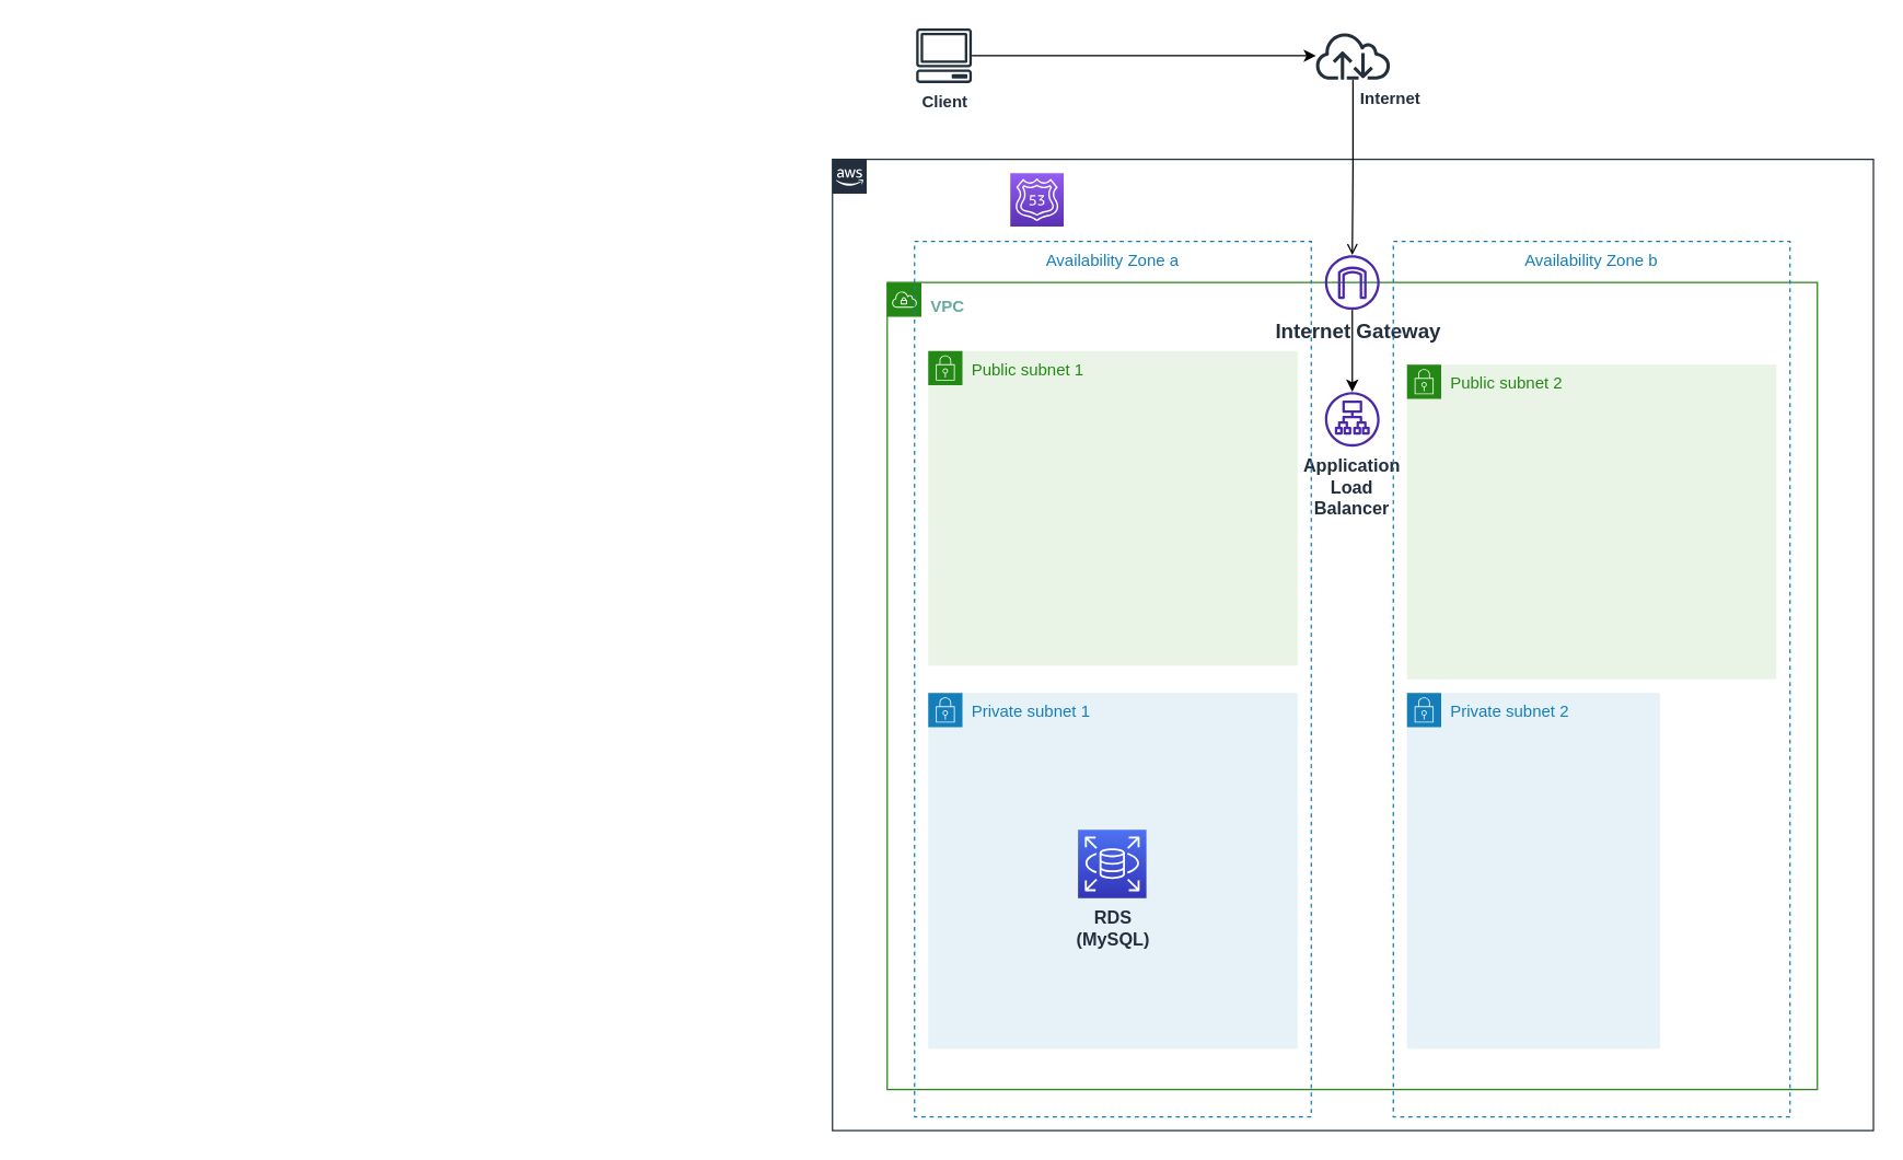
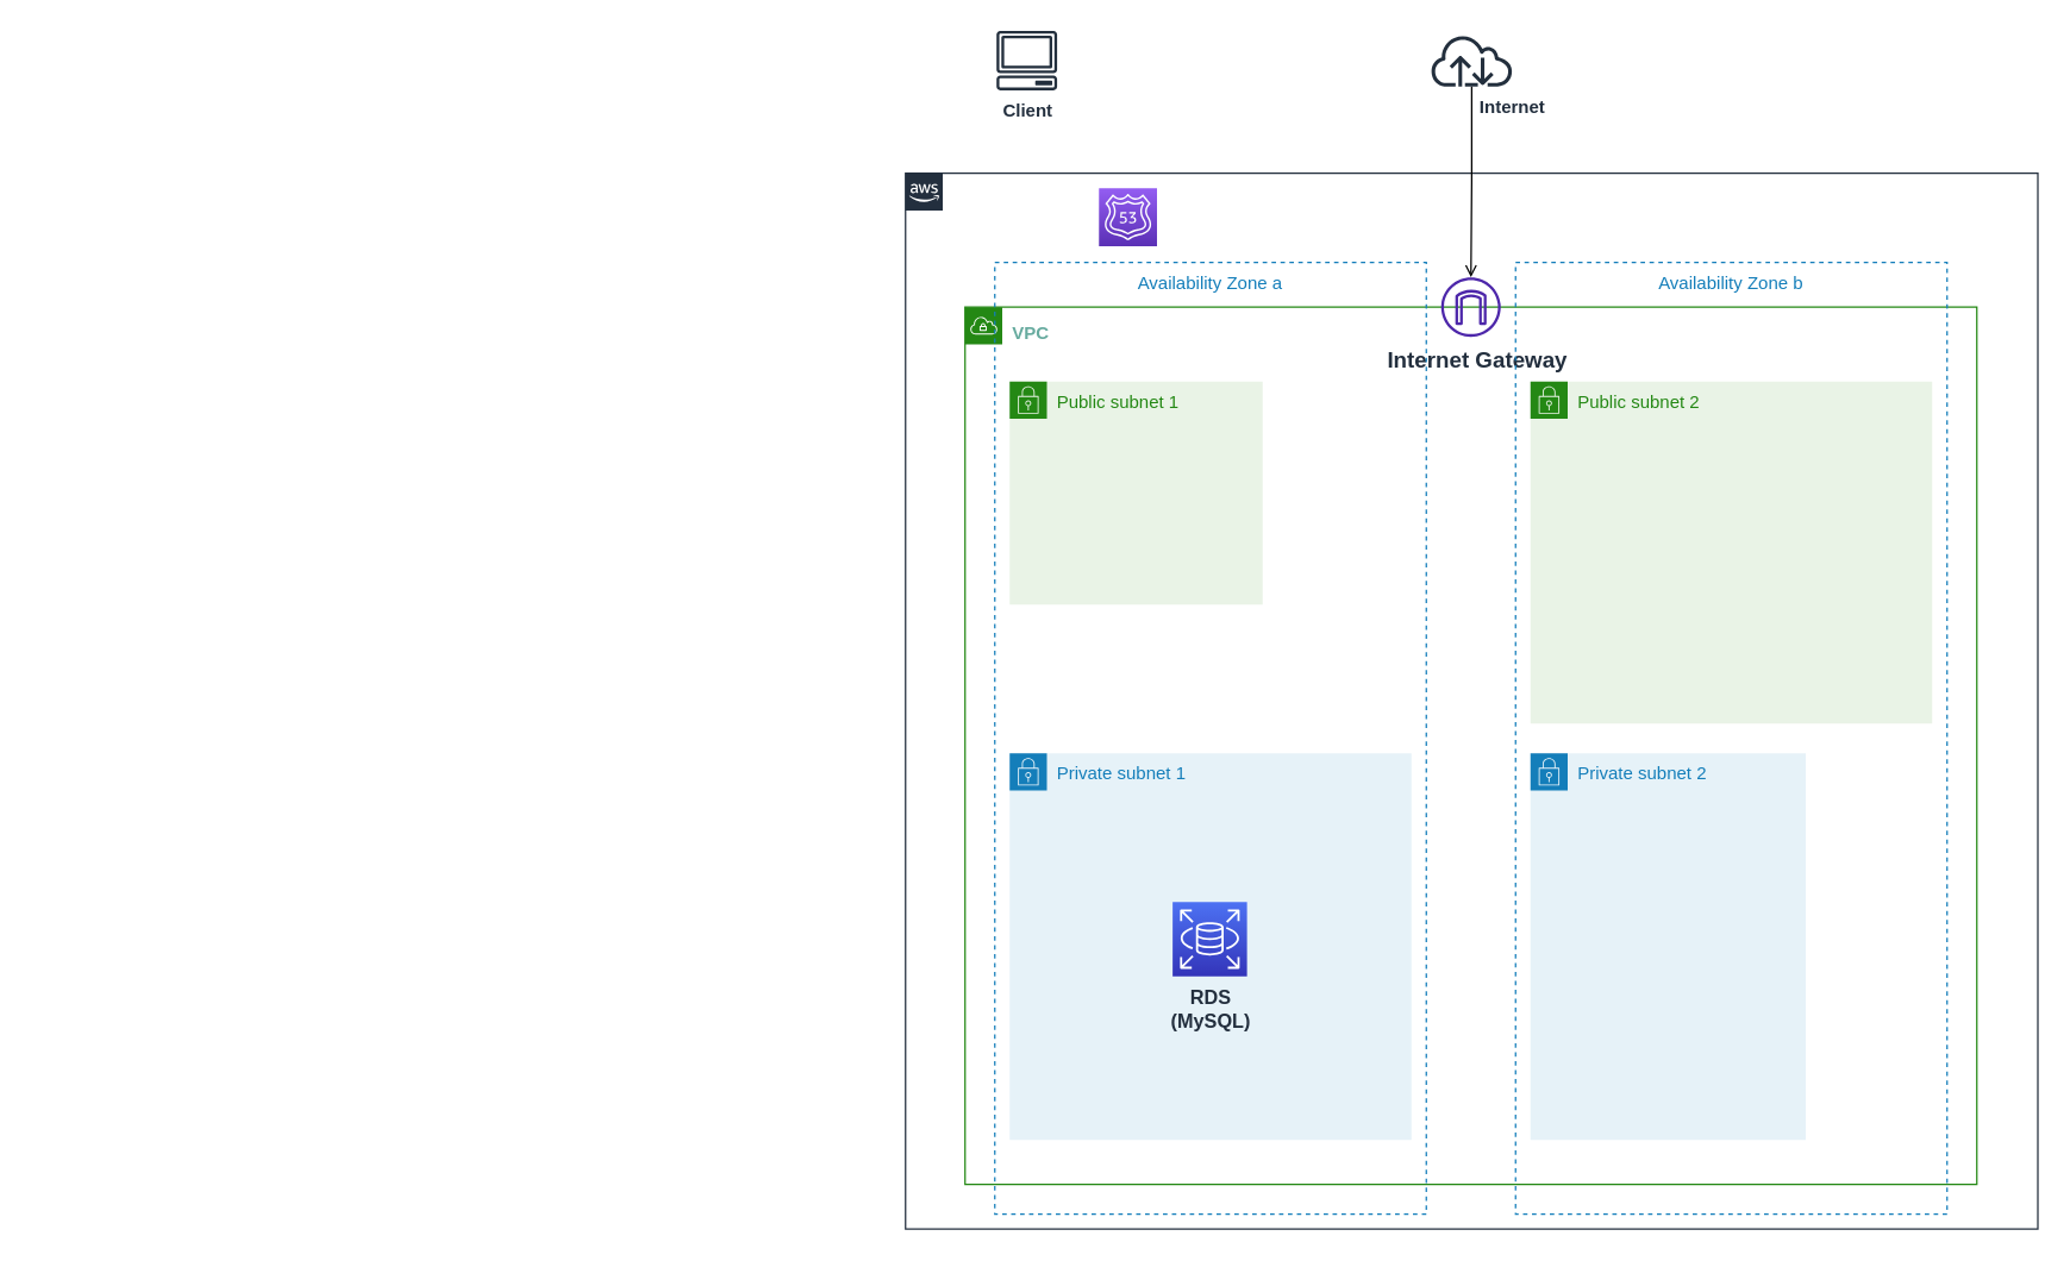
- <mxCell id="15" style="edgeStyle=orthogonalEdgeStyle;rounded=0;orthogonalLoop=1;jettySize=auto;html=1;" edge="1" parent="1" source="16" target="18"><mxGeometry relative="1" as="geometry" /></mxCell>
- <mxCell id="4" style="edgeStyle=orthogonalEdgeStyle;rounded=0;orthogonalLoop=1;jettySize=auto;html=1;" edge="1" parent="3" source="5" target="6"><mxGeometry relative="1" as="geometry" /></mxCell>
- <mxCell id="6" value="Application&lt;br style=&quot;&quot;&gt;Load Balancer" style="sketch=0;outlineConnect=0;fontColor=#232F3E;gradientColor=none;fillColor=#4D27AA;strokeColor=none;dashed=0;verticalLabelPosition=bottom;verticalAlign=top;align=center;html=1;fontSize=13;fontStyle=1;aspect=fixed;pointerEvents=1;shape=mxgraph.aws4.application_load_balancer;horizontal=1;whiteSpace=wrap;" vertex="1" parent="3"><mxGeometry x="320" y="80" width="40" height="40" as="geometry" /></mxCell>
- <mxCell id="11" value="Public subnet 1" style="points=[[0,0],[0.25,0],[0.5,0],[0.75,0],[1,0],[1,0.25],[1,0.5],[1,0.75],[1,1],[0.75,1],[0.5,1],[0.25,1],[0,1],[0,0.75],[0,0.5],[0,0.25]];outlineConnect=0;gradientColor=none;html=1;whiteSpace=wrap;fontSize=12;fontStyle=0;container=1;pointerEvents=0;collapsible=0;recursiveResize=0;shape=mxgraph.aws4.group;grIcon=mxgraph.aws4.group_security_group;grStroke=0;strokeColor=#248814;fillColor=#E9F3E6;verticalAlign=top;align=left;spacingLeft=30;fontColor=#248814;dashed=0;" vertex="1" parent="2"><mxGeometry x="70" y="140" width="270" height="230" as="geometry" /></mxCell>
+ <mxCell id="11" value="Public subnet 1" style="points=[[0,0],[0.25,0],[0.5,0],[0.75,0],[1,0],[1,0.25],[1,0.5],[1,0.75],[1,1],[0.75,1],[0.5,1],[0.25,1],[0,1],[0,0.75],[0,0.5],[0,0.25]];outlineConnect=0;gradientColor=none;html=1;whiteSpace=wrap;fontSize=12;fontStyle=0;container=1;pointerEvents=0;collapsible=0;recursiveResize=0;shape=mxgraph.aws4.group;grIcon=mxgraph.aws4.group_security_group;grStroke=0;strokeColor=#248814;fillColor=#E9F3E6;verticalAlign=top;align=left;spacingLeft=30;fontColor=#248814;dashed=0;" vertex="1" parent="2"><mxGeometry x="70" y="140" width="170" height="150" as="geometry" /></mxCell>
- <mxCell id="12" value="Public subnet 2" style="points=[[0,0],[0.25,0],[0.5,0],[0.75,0],[1,0],[1,0.25],[1,0.5],[1,0.75],[1,1],[0.75,1],[0.5,1],[0.25,1],[0,1],[0,0.75],[0,0.5],[0,0.25]];outlineConnect=0;gradientColor=none;html=1;whiteSpace=wrap;fontSize=12;fontStyle=0;container=1;pointerEvents=0;collapsible=0;recursiveResize=0;shape=mxgraph.aws4.group;grIcon=mxgraph.aws4.group_security_group;grStroke=0;strokeColor=#248814;fillColor=#E9F3E6;verticalAlign=top;align=left;spacingLeft=30;fontColor=#248814;dashed=0;" vertex="1" parent="2"><mxGeometry x="420" y="150" width="270" height="230" as="geometry" /></mxCell>
+ <mxCell id="12" value="Public subnet 2" style="points=[[0,0],[0.25,0],[0.5,0],[0.75,0],[1,0],[1,0.25],[1,0.5],[1,0.75],[1,1],[0.75,1],[0.5,1],[0.25,1],[0,1],[0,0.75],[0,0.5],[0,0.25]];outlineConnect=0;gradientColor=none;html=1;whiteSpace=wrap;fontSize=12;fontStyle=0;container=1;pointerEvents=0;collapsible=0;recursiveResize=0;shape=mxgraph.aws4.group;grIcon=mxgraph.aws4.group_security_group;grStroke=0;strokeColor=#248814;fillColor=#E9F3E6;verticalAlign=top;align=left;spacingLeft=30;fontColor=#248814;dashed=0;" vertex="1" parent="2"><mxGeometry x="420" y="140" width="270" height="230" as="geometry" /></mxCell>
